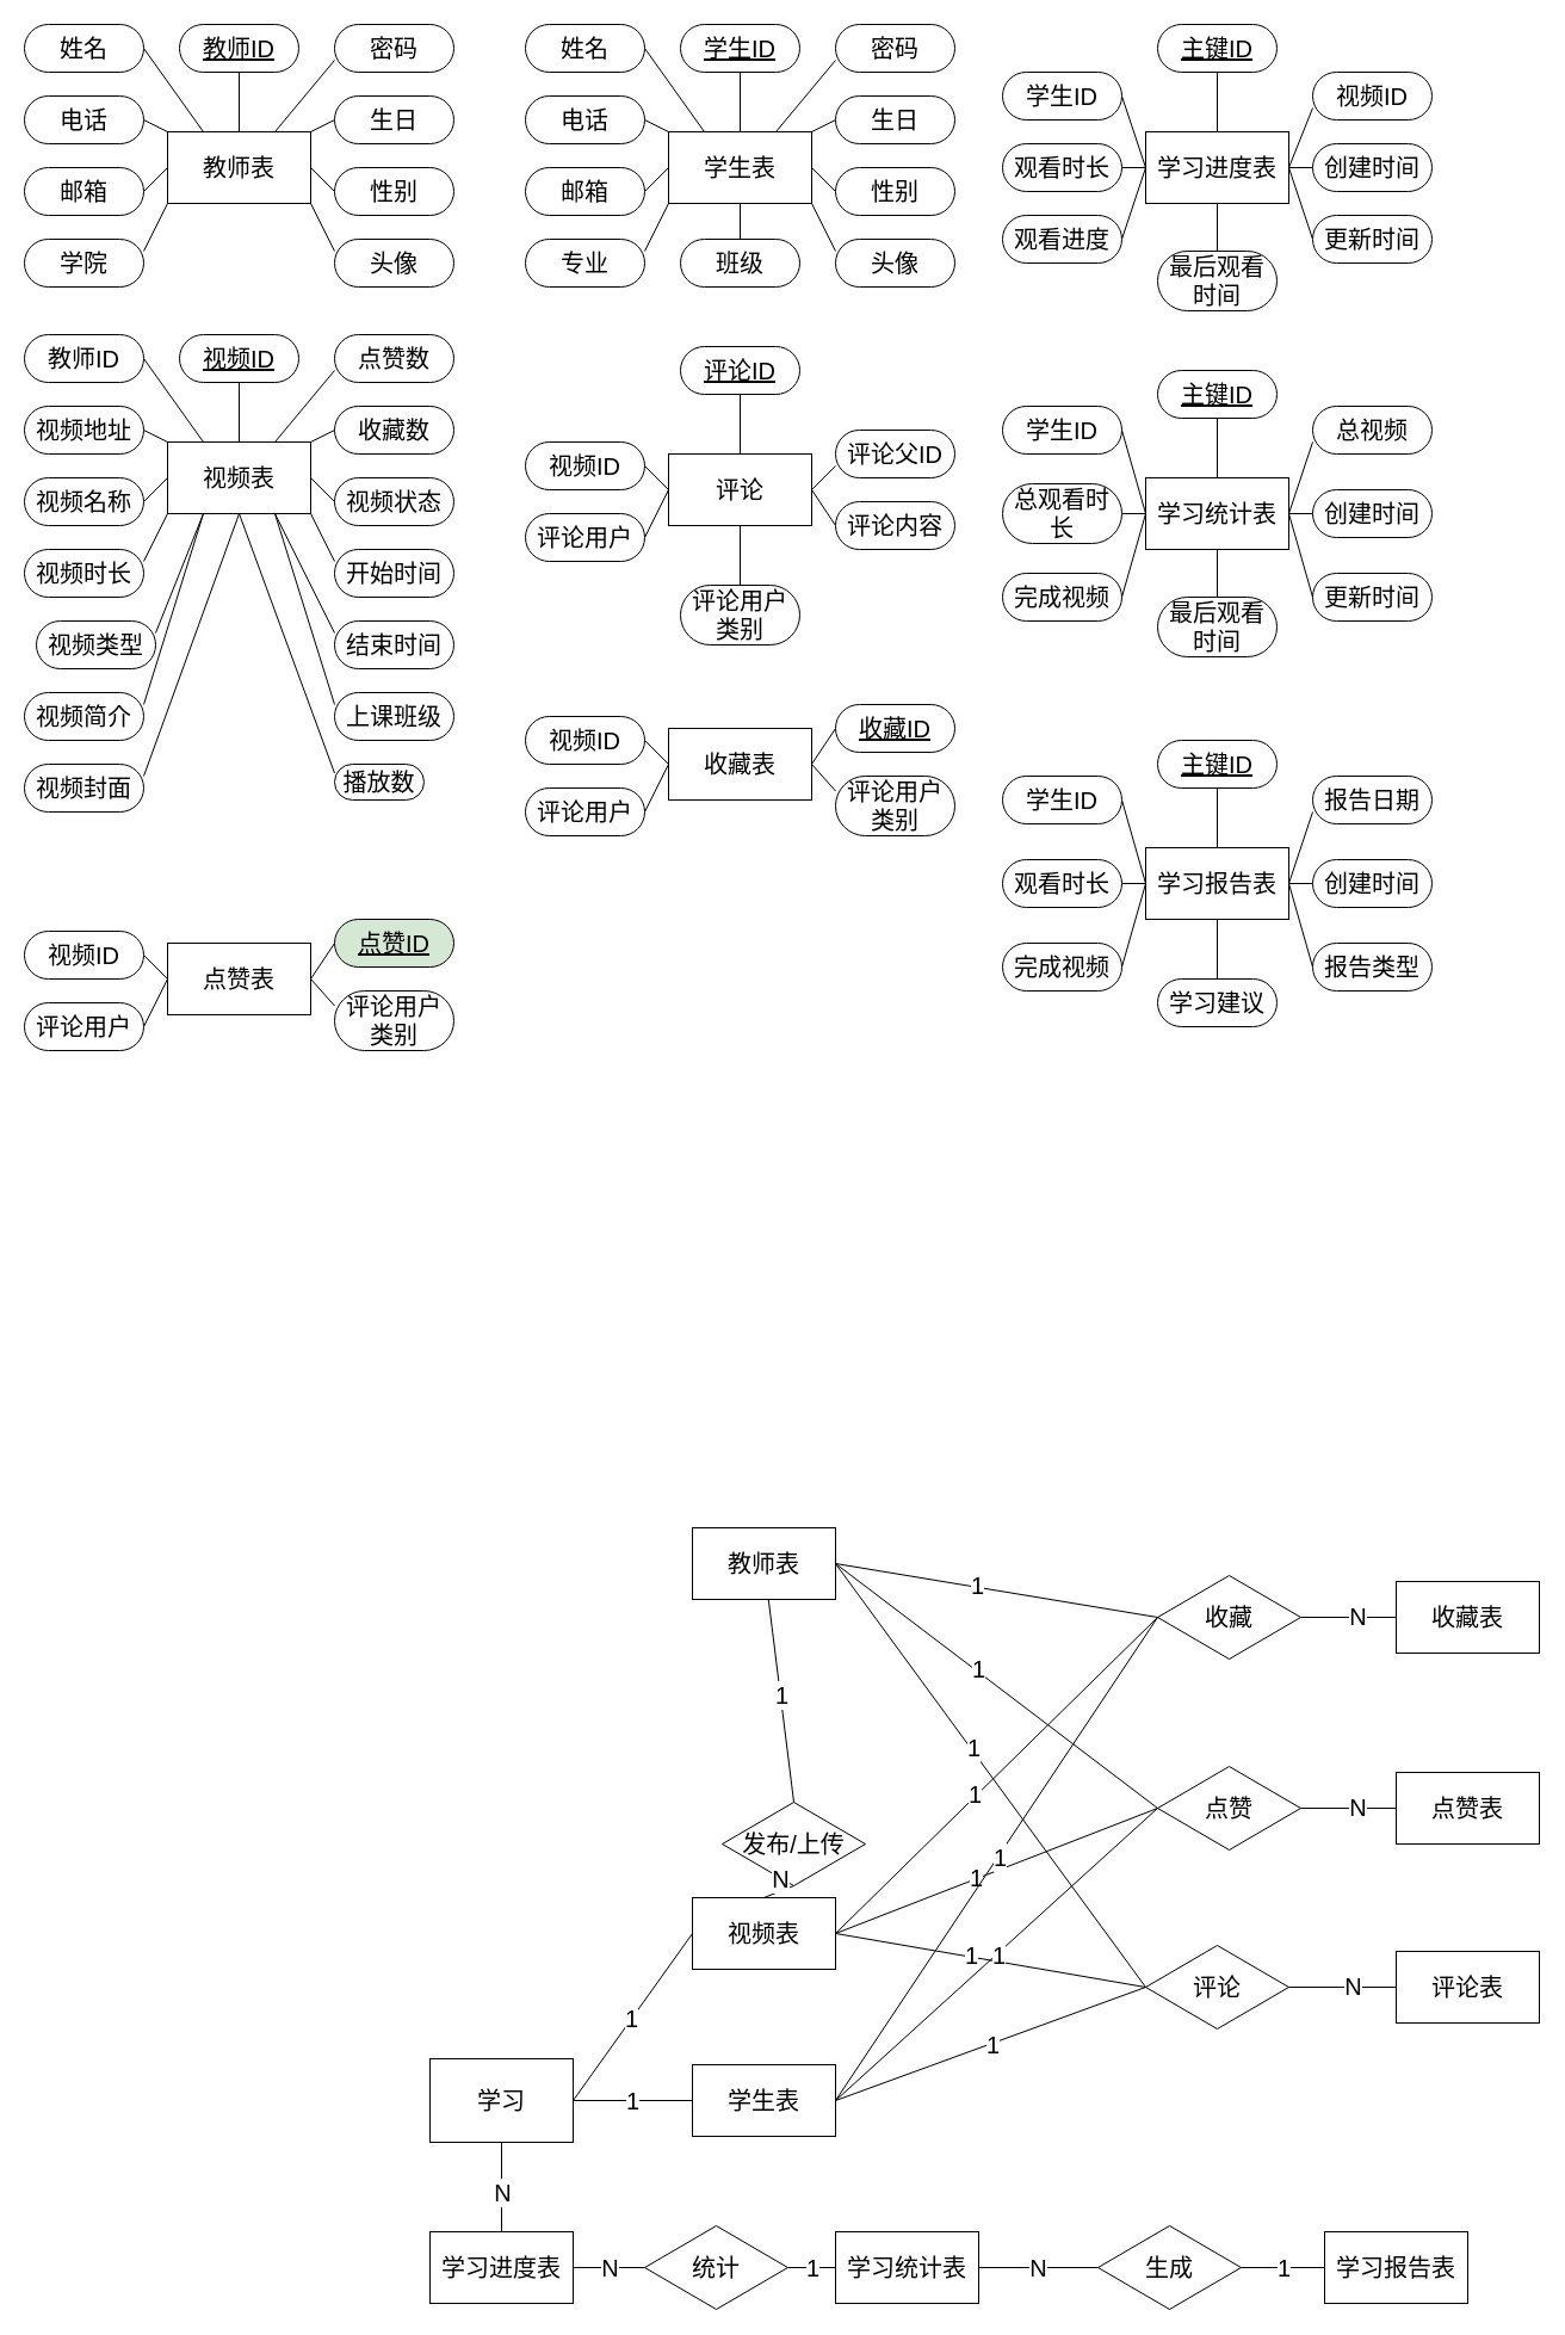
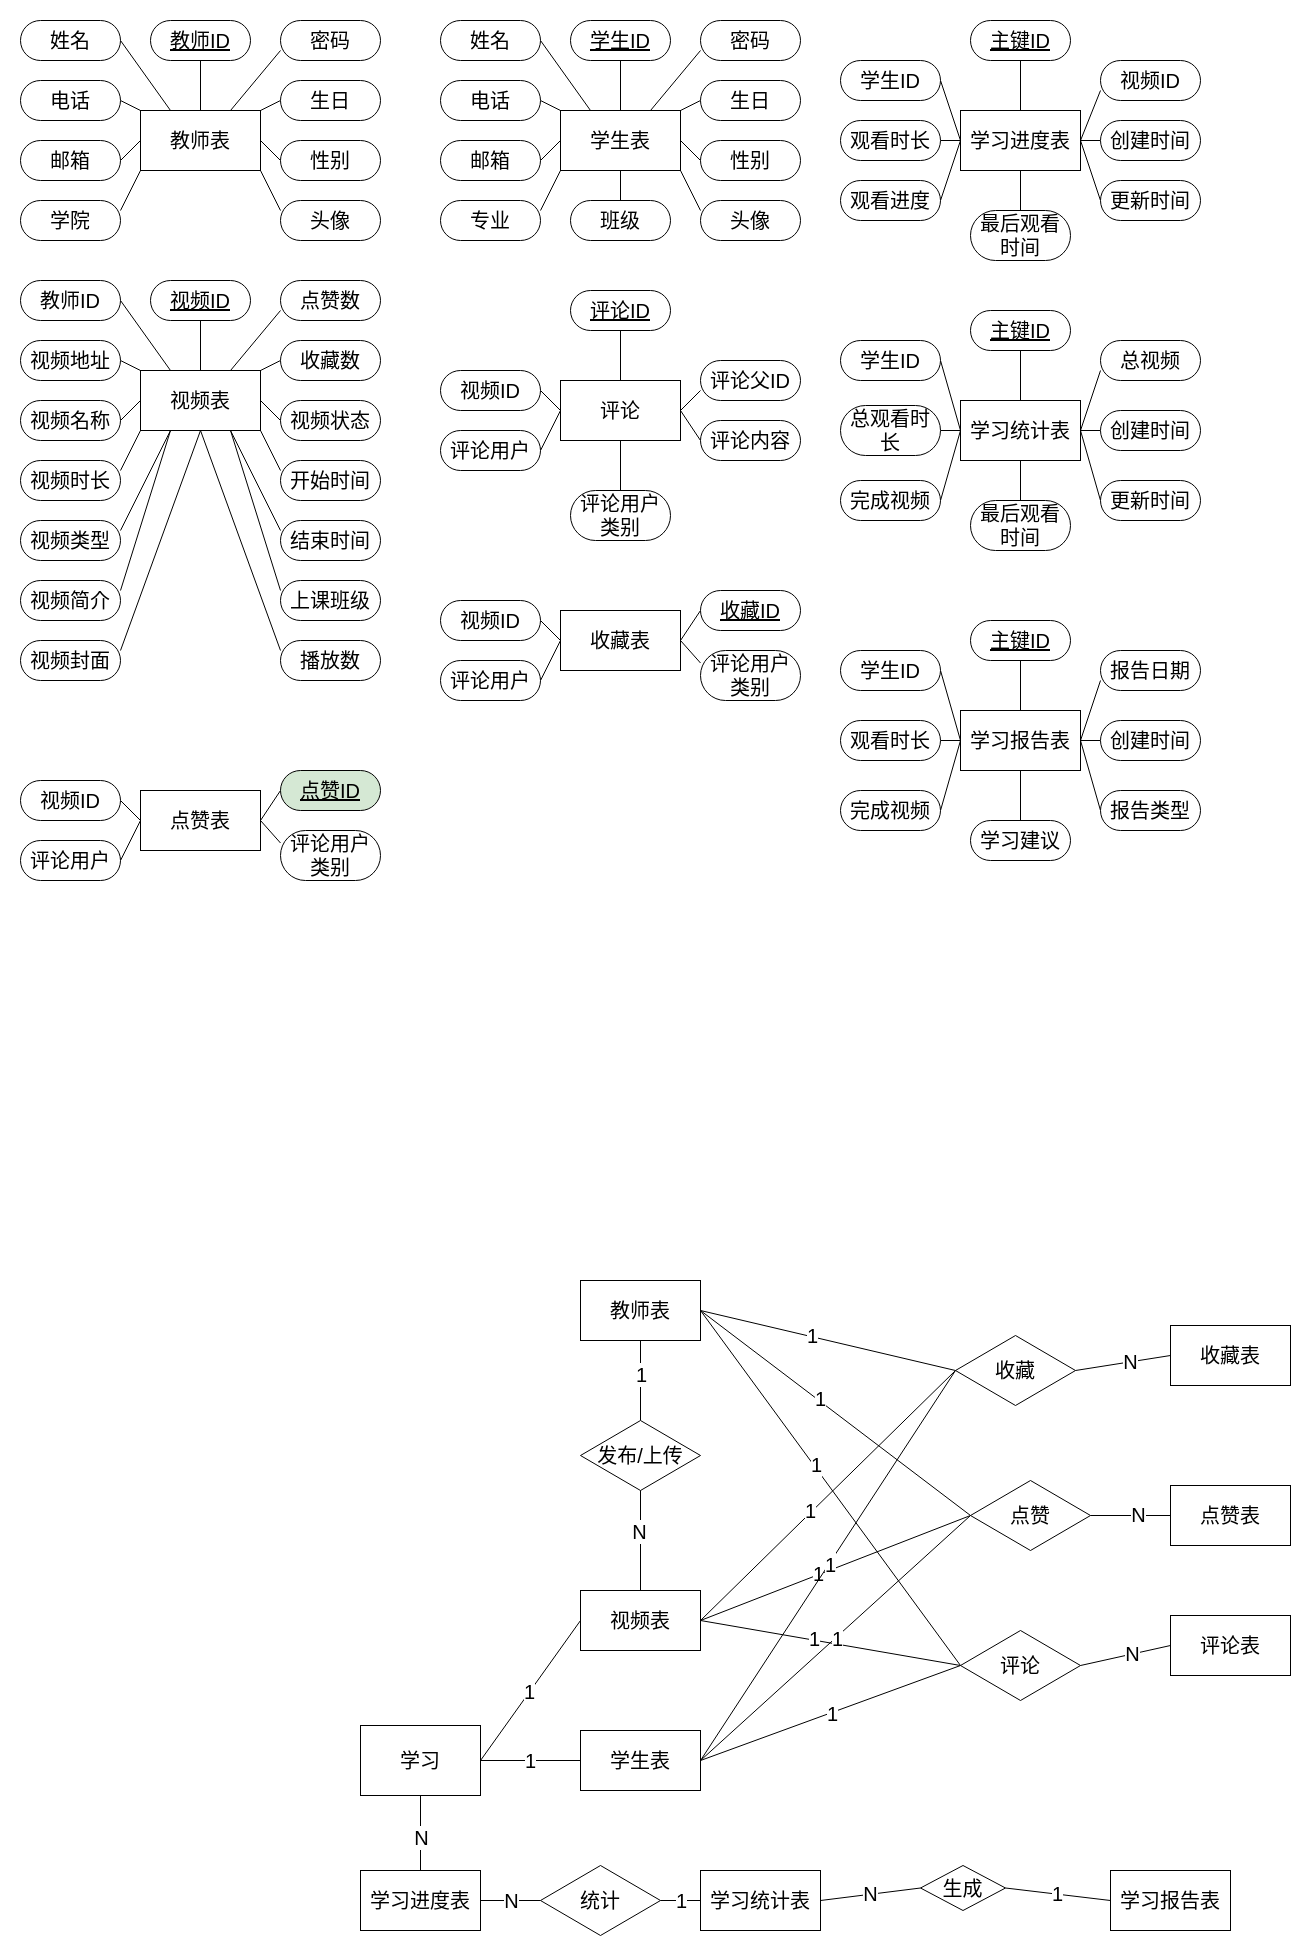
- <mxCell id="69" value="&lt;font style=&quot;font-size: 20px;&quot;&gt;视频类型&lt;/font&gt;" style="rounded=1;whiteSpace=wrap;html=1;arcSize=50;" vertex="1" parent="44"><mxGeometry x="10" y="240" width="100" height="40" as="geometry" /></mxCell>
+ <mxCell id="69" value="&lt;font style=&quot;font-size: 20px;&quot;&gt;视频类型&lt;/font&gt;" style="rounded=1;whiteSpace=wrap;html=1;arcSize=50;" vertex="1" parent="44"><mxGeometry y="240" width="100" height="40" as="geometry" /></mxCell>
- <mxCell id="75" value="&lt;span style=&quot;font-size: 20px;&quot;&gt;播放数&lt;/span&gt;" style="rounded=1;whiteSpace=wrap;html=1;arcSize=50;" vertex="1" parent="44"><mxGeometry x="260" y="360" width="75" height="30" as="geometry" /></mxCell>
+ <mxCell id="75" value="&lt;span style=&quot;font-size: 20px;&quot;&gt;播放数&lt;/span&gt;" style="rounded=1;whiteSpace=wrap;html=1;arcSize=50;" vertex="1" parent="44"><mxGeometry x="260" y="360" width="100" height="40" as="geometry" /></mxCell>
- <mxCell id="182" value="&lt;font style=&quot;font-size: 20px;&quot;&gt;收藏&lt;/font&gt;" style="rhombus;whiteSpace=wrap;html=1;" vertex="1" parent="1"><mxGeometry x="970" y="1320" width="120" height="70" as="geometry" /></mxCell>
+ <mxCell id="182" value="&lt;font style=&quot;font-size: 20px;&quot;&gt;收藏&lt;/font&gt;" style="rhombus;whiteSpace=wrap;html=1;" vertex="1" parent="1"><mxGeometry x="955" y="1335" width="120" height="70" as="geometry" /></mxCell>
- <mxCell id="177" value="&lt;font style=&quot;font-size: 20px;&quot;&gt;发布/上传&lt;/font&gt;" style="rhombus;whiteSpace=wrap;html=1;" vertex="1" parent="1"><mxGeometry x="605" y="1510" width="120" height="70" as="geometry" /></mxCell>
+ <mxCell id="177" value="&lt;font style=&quot;font-size: 20px;&quot;&gt;发布/上传&lt;/font&gt;" style="rhombus;whiteSpace=wrap;html=1;" vertex="1" parent="1"><mxGeometry x="580" y="1420" width="120" height="70" as="geometry" /></mxCell>
- <mxCell id="169" value="&lt;span style=&quot;font-size: 20px;&quot;&gt;评论表&lt;/span&gt;" style="rounded=0;whiteSpace=wrap;html=1;" vertex="1" parent="1"><mxGeometry x="1170" y="1635" width="120" height="60" as="geometry" /></mxCell>
+ <mxCell id="169" value="&lt;span style=&quot;font-size: 20px;&quot;&gt;评论表&lt;/span&gt;" style="rounded=0;whiteSpace=wrap;html=1;" vertex="1" parent="1"><mxGeometry x="1170" y="1615" width="120" height="60" as="geometry" /></mxCell>
- <mxCell id="217" value="&lt;span style=&quot;font-size: 20px;&quot;&gt;生成&lt;/span&gt;" style="rhombus;whiteSpace=wrap;html=1;" vertex="1" parent="1"><mxGeometry x="920" y="1865" width="120" height="70" as="geometry" /></mxCell>
+ <mxCell id="217" value="&lt;span style=&quot;font-size: 20px;&quot;&gt;生成&lt;/span&gt;" style="rhombus;whiteSpace=wrap;html=1;" vertex="1" parent="1"><mxGeometry x="920" y="1865" width="85" height="45" as="geometry" /></mxCell>
